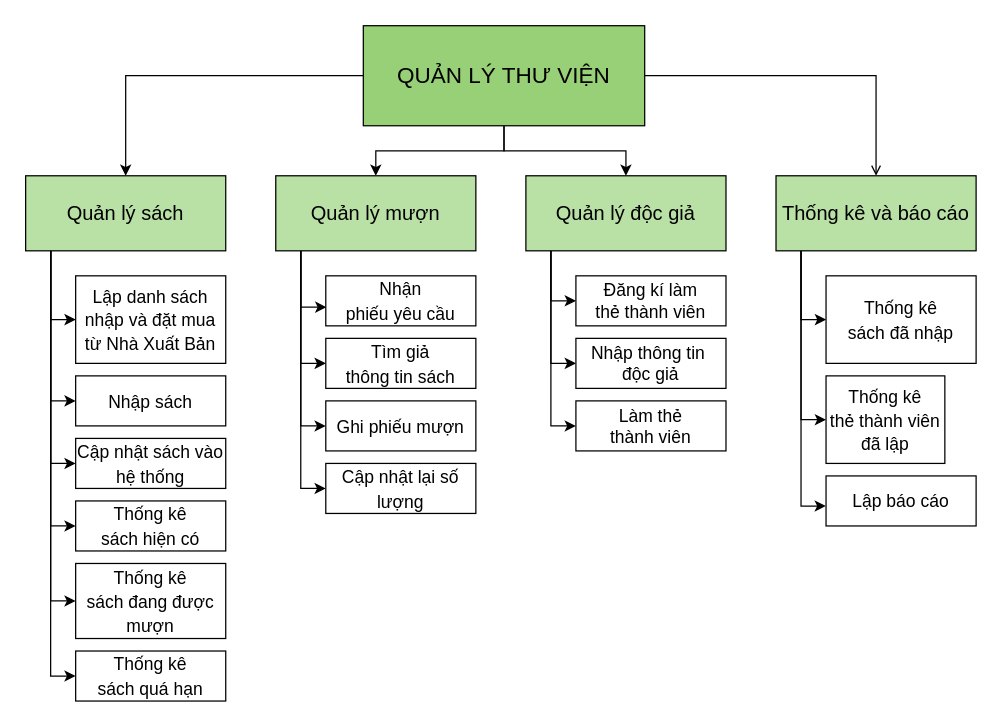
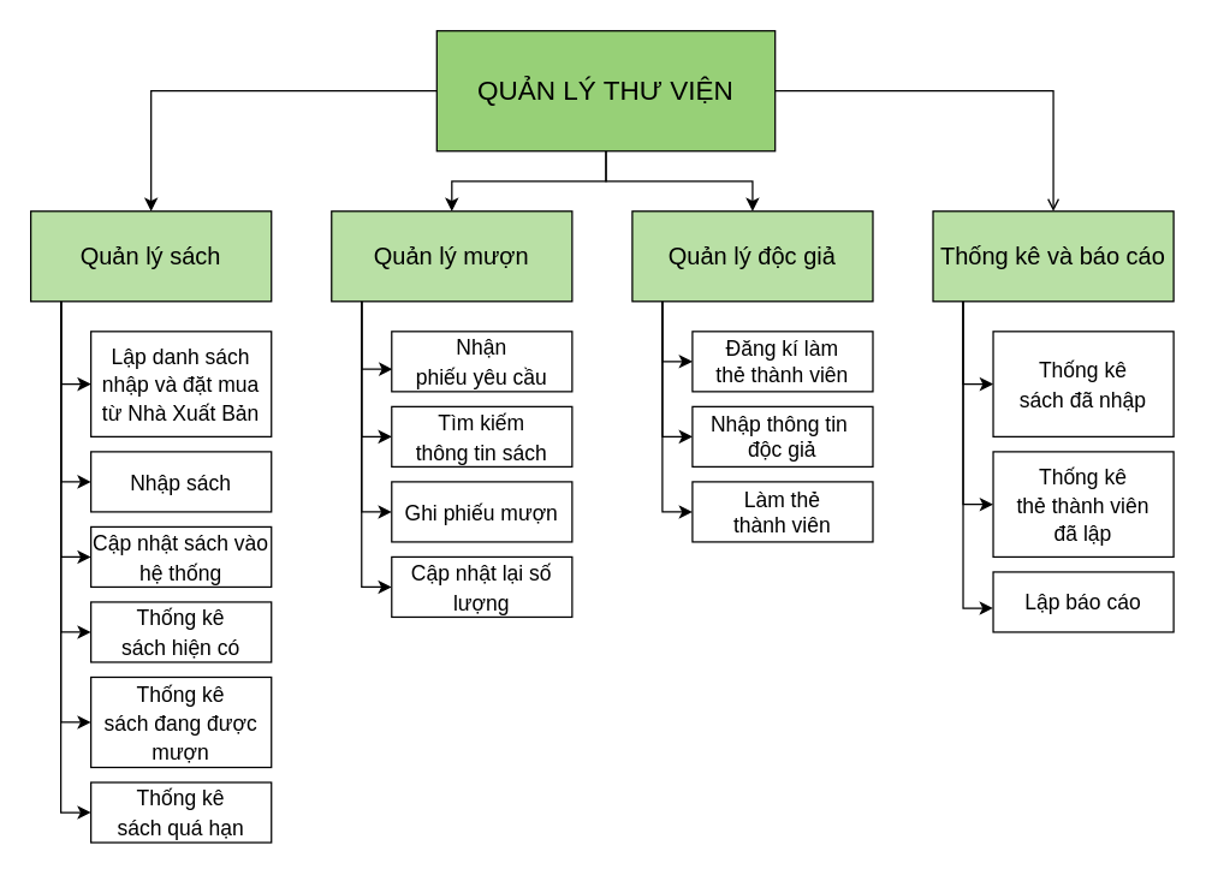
- <mxCell id="31" value="&lt;font style=&quot;font-size: 14px;&quot;&gt;Tìm giả &lt;br&gt;thông tin sách&lt;/font&gt;" style="rounded=0;whiteSpace=wrap;html=1;fontSize=16;fillColor=#FFFFFF;" parent="1" vertex="1"><mxGeometry x="260" y="270" width="120" height="40" as="geometry" /></mxCell>
+ <mxCell id="31" value="&lt;font style=&quot;font-size: 14px;&quot;&gt;Tìm kiếm &lt;br&gt;thông tin sách&lt;/font&gt;" style="rounded=0;whiteSpace=wrap;html=1;fontSize=16;fillColor=#FFFFFF;" parent="1" vertex="1"><mxGeometry x="260" y="270" width="120" height="40" as="geometry" /></mxCell>
- <mxCell id="33" value="&lt;font style=&quot;&quot;&gt;&lt;span style=&quot;font-size: 14px;&quot;&gt;Thống kê &lt;/span&gt;&lt;br&gt;&lt;span style=&quot;font-size: 14px;&quot;&gt;thẻ thành viên&lt;/span&gt;&lt;br&gt;&lt;span style=&quot;font-size: 14px;&quot;&gt;đã lập&lt;/span&gt;&lt;br&gt;&lt;/font&gt;" style="rounded=0;whiteSpace=wrap;html=1;fontSize=16;fillColor=#FFFFFF;" parent="1" vertex="1"><mxGeometry x="660" y="300" width="95" height="70" as="geometry" /></mxCell>
+ <mxCell id="33" value="&lt;font style=&quot;&quot;&gt;&lt;span style=&quot;font-size: 14px;&quot;&gt;Thống kê &lt;/span&gt;&lt;br&gt;&lt;span style=&quot;font-size: 14px;&quot;&gt;thẻ thành viên&lt;/span&gt;&lt;br&gt;&lt;span style=&quot;font-size: 14px;&quot;&gt;đã lập&lt;/span&gt;&lt;br&gt;&lt;/font&gt;" style="rounded=0;whiteSpace=wrap;html=1;fontSize=16;fillColor=#FFFFFF;" parent="1" vertex="1"><mxGeometry x="660" y="300" width="120" height="70" as="geometry" /></mxCell>
